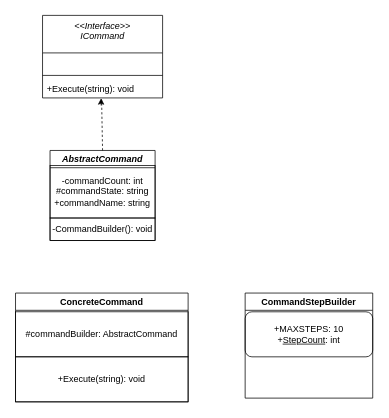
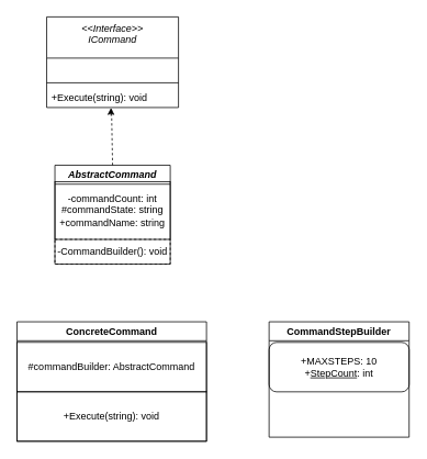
- <mxCell id="8" value="-CommandBuilder(): void" style="rounded=0;whiteSpace=wrap;html=1;fillColor=none;" vertex="1" parent="6"><mxGeometry y="90" width="140" height="30" as="geometry" /></mxCell>
+ <mxCell id="8" value="-CommandBuilder(): void" style="rounded=0;whiteSpace=wrap;html=1;fillColor=none;dashed=1;" vertex="1" parent="6"><mxGeometry y="90" width="140" height="30" as="geometry" /></mxCell>
